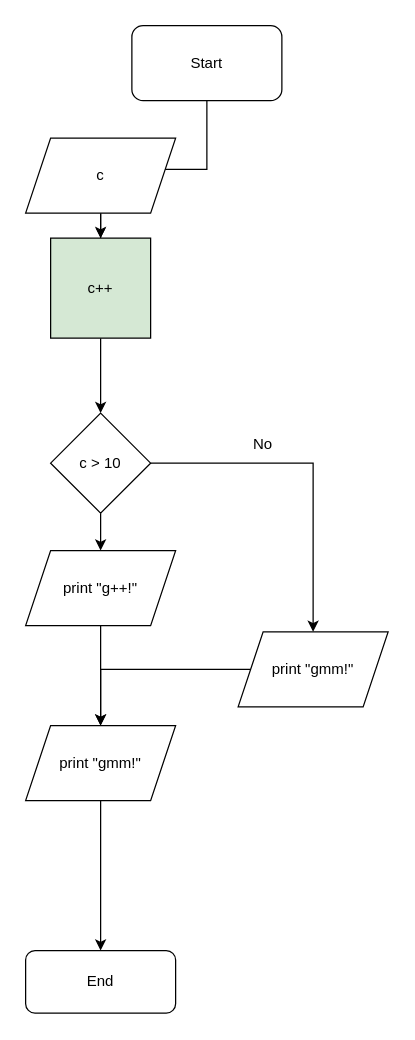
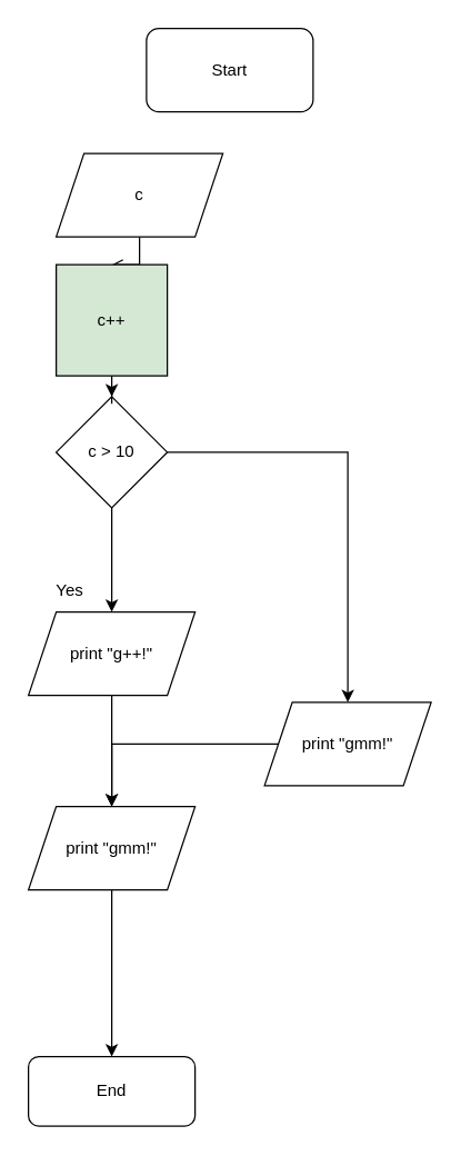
- <mxCell id="3" value="" style="edgeStyle=orthogonalEdgeStyle;rounded=0;orthogonalLoop=1;jettySize=auto;html=1;" edge="1" parent="1" source="4" target="11"><mxGeometry relative="1" as="geometry" /></mxCell>
- <mxCell id="6" value="c" style="shape=parallelogram;perimeter=parallelogramPerimeter;whiteSpace=wrap;html=1;fixedSize=1;" vertex="1" parent="1"><mxGeometry x="20" y="110" width="120" height="60" as="geometry" /></mxCell>
+ <mxCell id="6" value="c" style="shape=parallelogram;perimeter=parallelogramPerimeter;whiteSpace=wrap;html=1;fixedSize=1;" vertex="1" parent="1"><mxGeometry x="40" y="110" width="120" height="60" as="geometry" /></mxCell>
- <mxCell id="19" value="No" style="text;html=1;strokeColor=none;fillColor=none;align=center;verticalAlign=middle;whiteSpace=wrap;rounded=0;" vertex="1" parent="1"><mxGeometry x="180" y="340" width="60" height="30" as="geometry" /></mxCell>
- <mxCell id="9" value="c &amp;gt; 10" style="rhombus;whiteSpace=wrap;html=1;" vertex="1" parent="1"><mxGeometry x="40" y="330" width="80" height="80" as="geometry" /></mxCell>
+ <mxCell id="9" value="c &amp;gt; 10" style="rhombus;whiteSpace=wrap;html=1;" vertex="1" parent="1"><mxGeometry x="40" y="285" width="80" height="80" as="geometry" /></mxCell>
+ <mxCell id="18" value="Yes" style="text;html=1;strokeColor=none;fillColor=none;align=center;verticalAlign=middle;whiteSpace=wrap;rounded=0;" vertex="1" parent="1"><mxGeometry x="20" y="410" width="60" height="30" as="geometry" /></mxCell>
